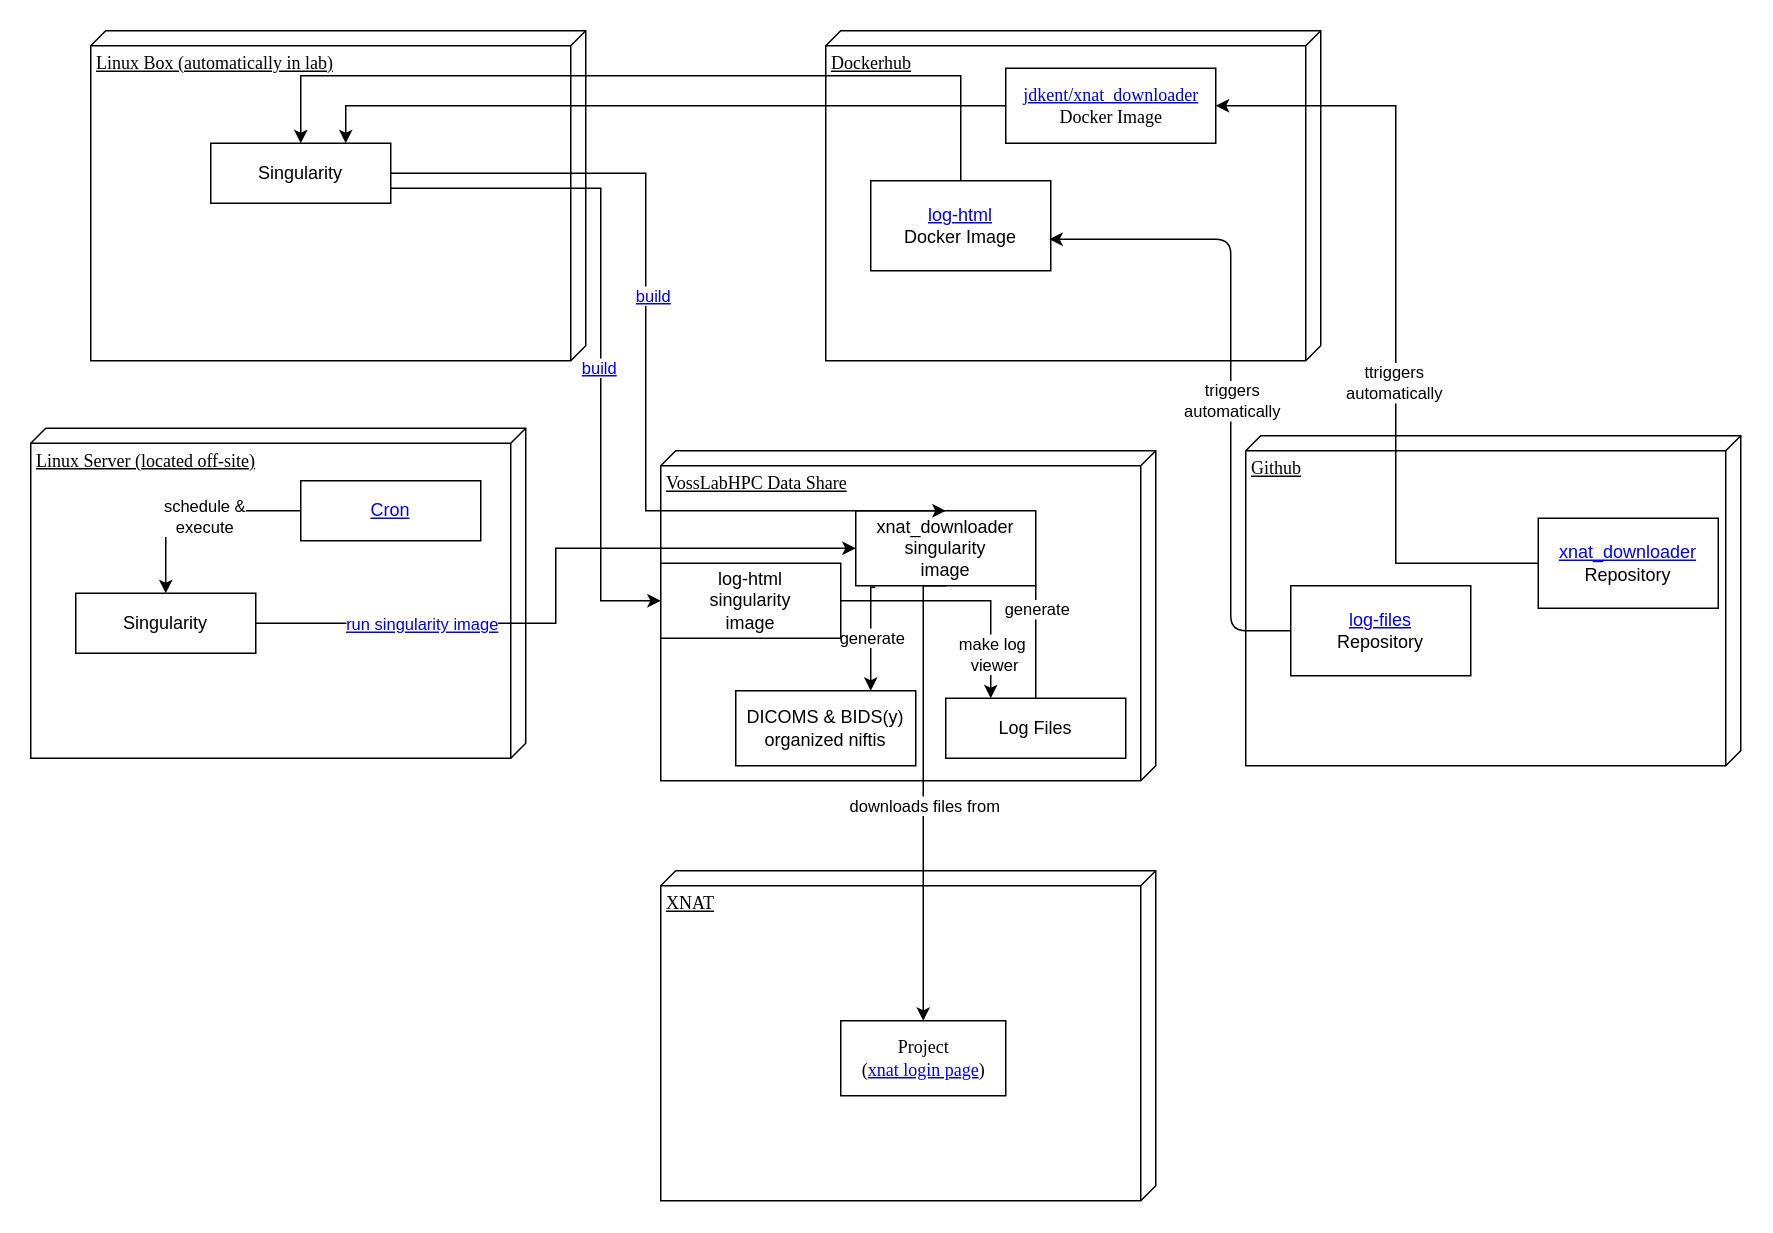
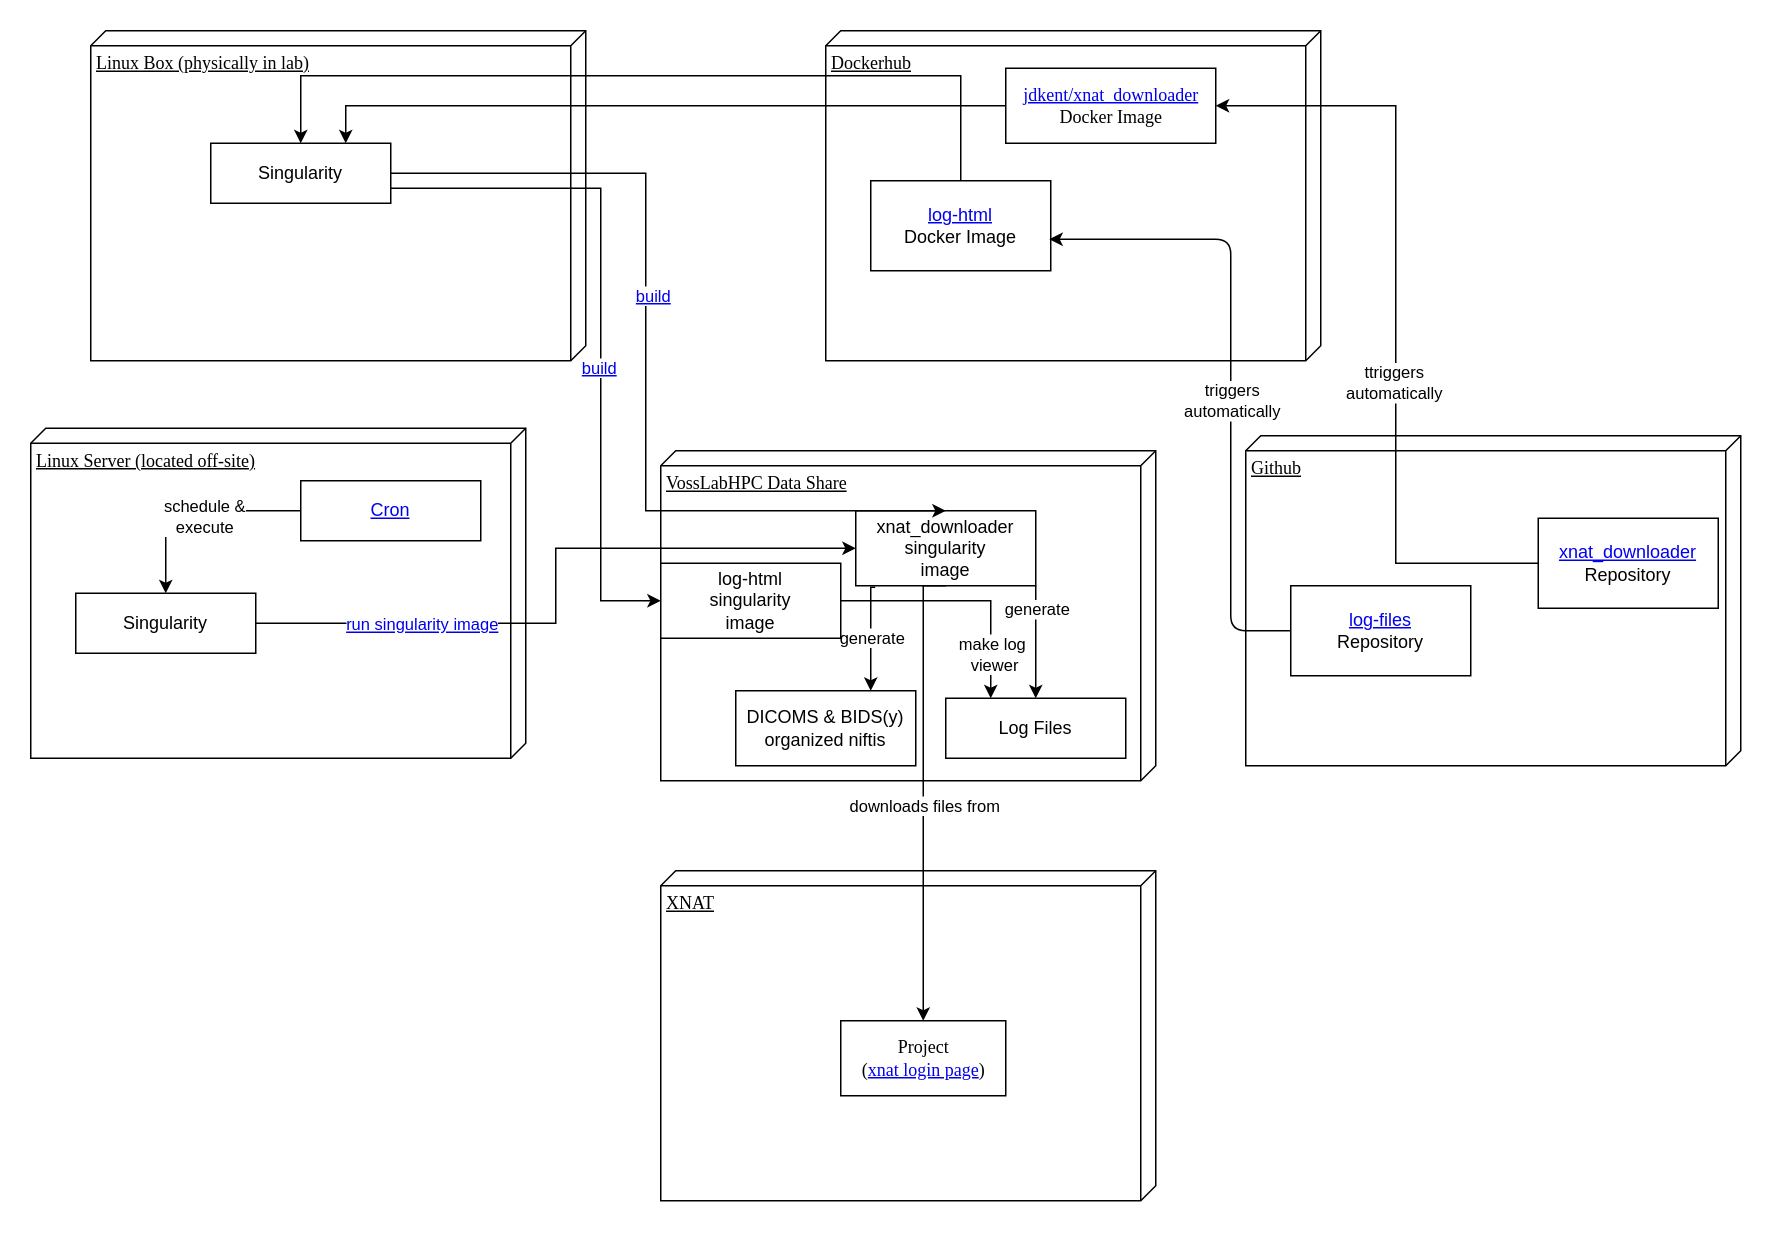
- <mxCell id="5" value="Linux Box (automatically in lab)" style="verticalAlign=top;align=left;spacingTop=8;spacingLeft=2;spacingRight=12;shape=cube;size=10;direction=south;fontStyle=4;html=1;rounded=0;shadow=0;comic=0;labelBackgroundColor=none;strokeWidth=1;fontFamily=Verdana;fontSize=12" vertex="1" parent="1"><mxGeometry x="60" y="20" width="330" height="220" as="geometry" /></mxCell>
+ <mxCell id="5" value="Linux Box (physically in lab)" style="verticalAlign=top;align=left;spacingTop=8;spacingLeft=2;spacingRight=12;shape=cube;size=10;direction=south;fontStyle=4;html=1;rounded=0;shadow=0;comic=0;labelBackgroundColor=none;strokeWidth=1;fontFamily=Verdana;fontSize=12" vertex="1" parent="1"><mxGeometry x="60" y="20" width="330" height="220" as="geometry" /></mxCell>
- <mxCell id="16" style="edgeStyle=elbowEdgeStyle;rounded=0;orthogonalLoop=1;jettySize=auto;html=1;entryX=0.5;entryY=0;entryDx=0;entryDy=0;endArrow=none;endFill=1;" edge="1" parent="1" source="20" target="30"><mxGeometry relative="1" as="geometry"><Array as="points"><mxPoint x="690" y="430" /><mxPoint x="670" y="450" /></Array></mxGeometry></mxCell>
+ <mxCell id="16" style="edgeStyle=elbowEdgeStyle;rounded=0;orthogonalLoop=1;jettySize=auto;html=1;entryX=0.5;entryY=0;entryDx=0;entryDy=0;endArrow=classic;endFill=1;" edge="1" parent="1" source="20" target="30"><mxGeometry relative="1" as="geometry"><Array as="points"><mxPoint x="690" y="430" /><mxPoint x="670" y="450" /></Array></mxGeometry></mxCell>
